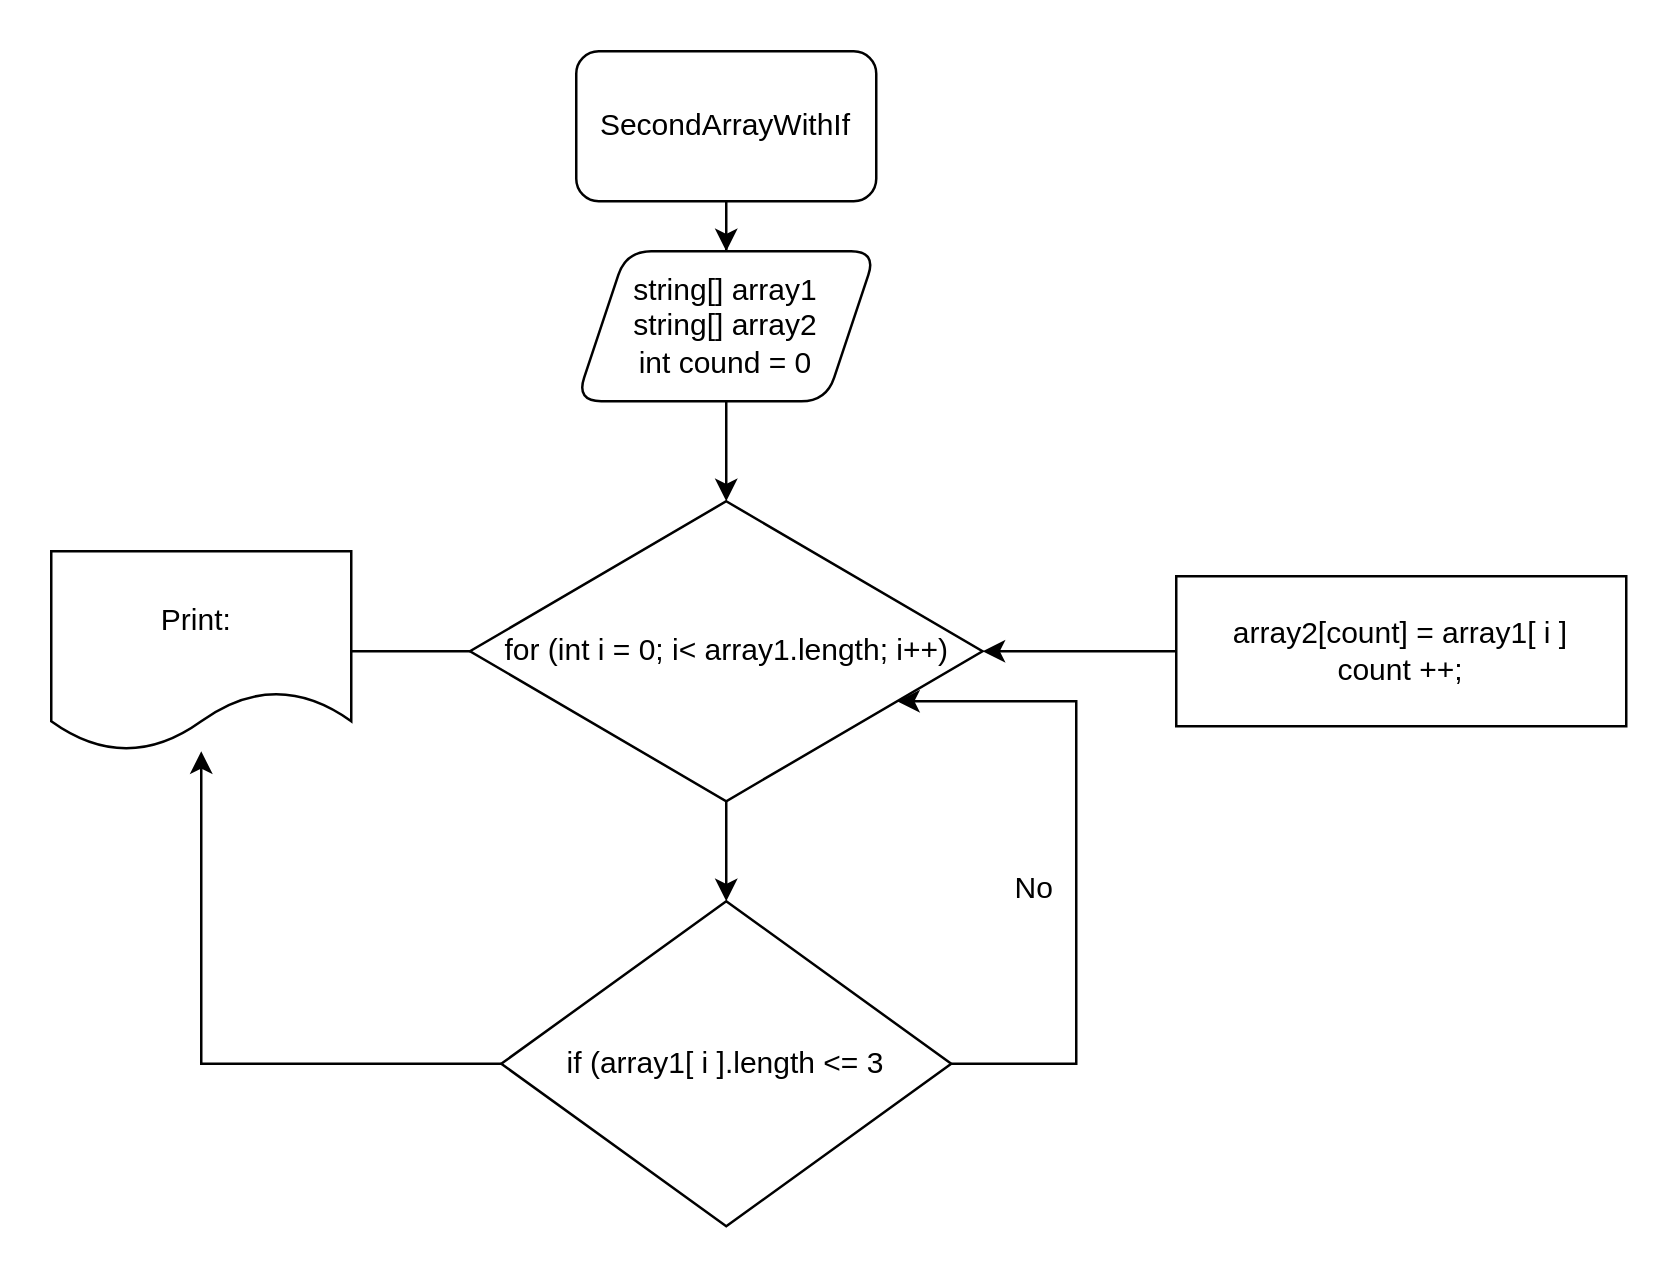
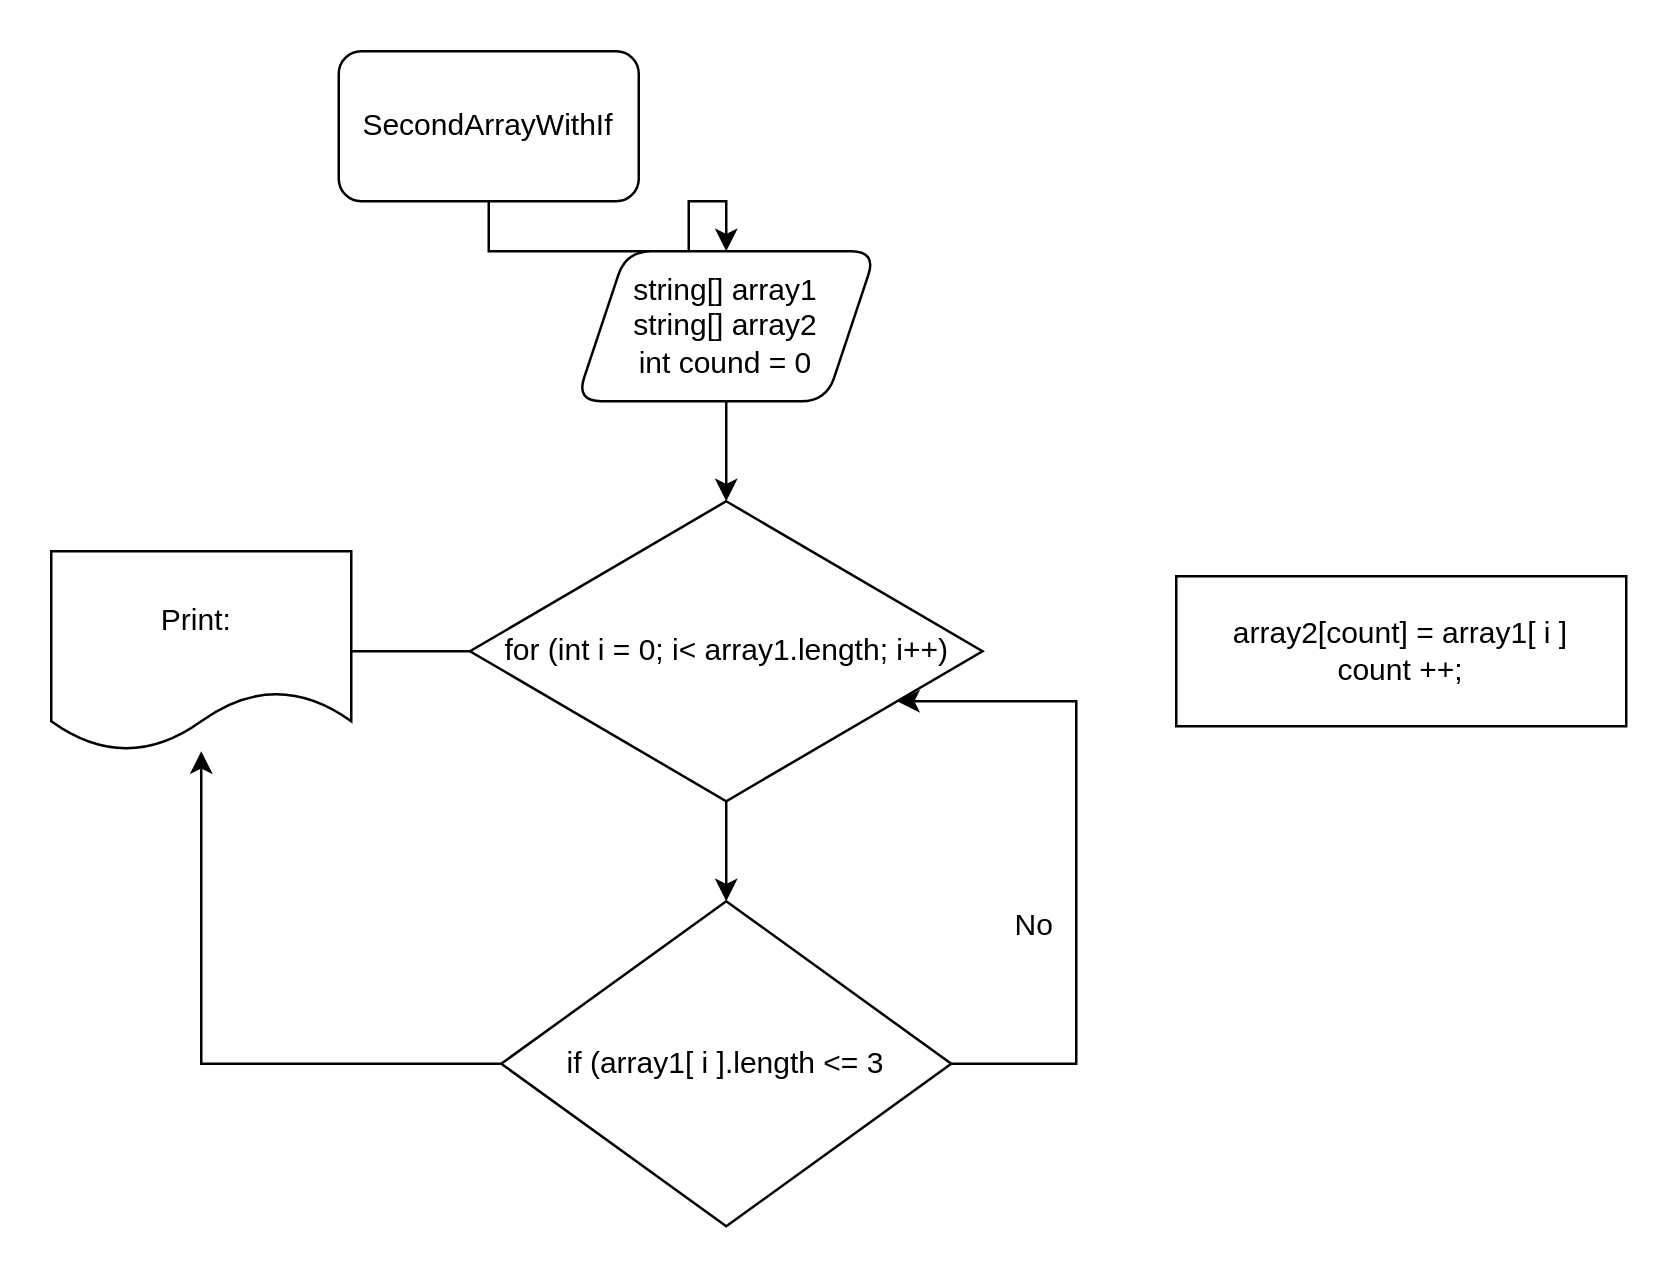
- <mxCell id="3" value="SecondArrayWithIf&lt;br&gt;" style="rounded=1;whiteSpace=wrap;html=1;" vertex="1" parent="1"><mxGeometry x="230" y="20" width="120" height="60" as="geometry" /></mxCell>
+ <mxCell id="3" value="SecondArrayWithIf&lt;br&gt;" style="rounded=1;whiteSpace=wrap;html=1;" vertex="1" parent="1"><mxGeometry x="135" y="20" width="120" height="60" as="geometry" /></mxCell>
- <mxCell id="12" value="" style="edgeStyle=orthogonalEdgeStyle;rounded=0;orthogonalLoop=1;jettySize=auto;html=1;" edge="1" parent="1" source="13" target="8"><mxGeometry relative="1" as="geometry" /></mxCell>
- <mxCell id="14" value="No" style="text;html=1;align=center;verticalAlign=middle;resizable=0;points=[];autosize=1;strokeColor=none;fillColor=none;" vertex="1" parent="1"><mxGeometry x="392.5" y="340" width="40" height="30" as="geometry" /></mxCell>
+ <mxCell id="14" value="No" style="text;html=1;align=center;verticalAlign=middle;resizable=0;points=[];autosize=1;strokeColor=none;fillColor=none;" vertex="1" parent="1"><mxGeometry x="392.5" y="355" width="40" height="30" as="geometry" /></mxCell>
